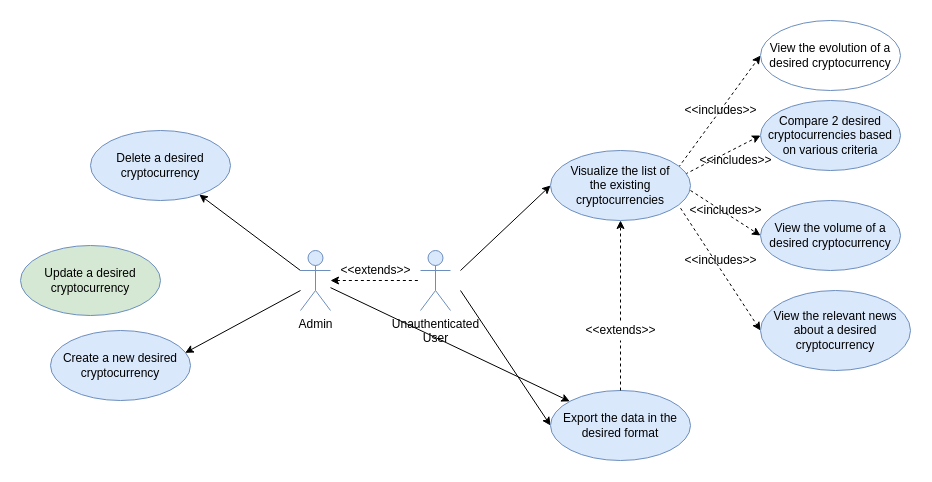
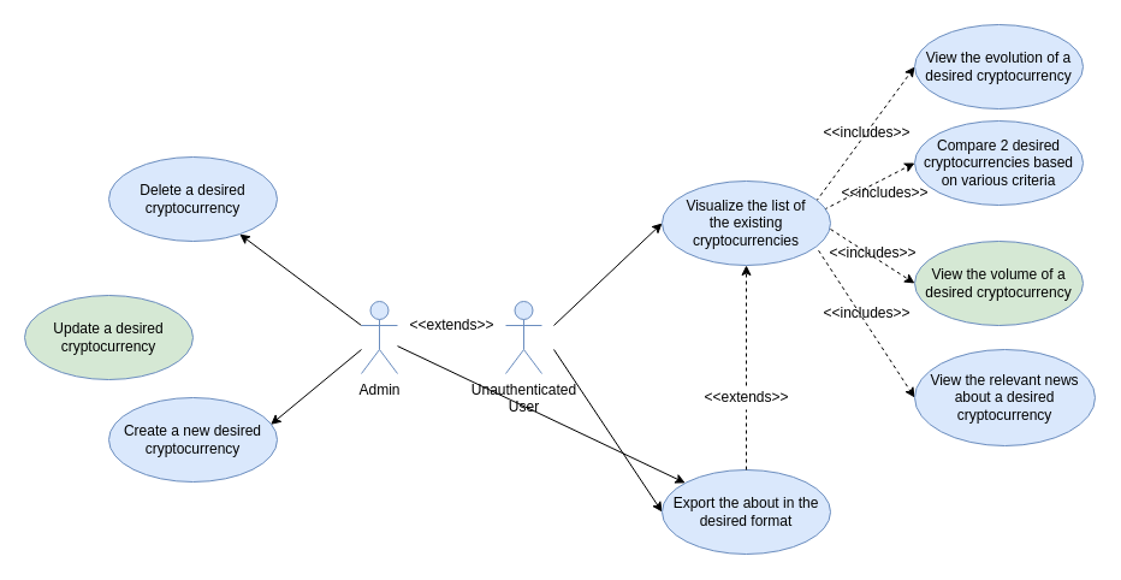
- <mxCell id="14" value="View the evolution of a desired cryptocurrency" style="ellipse;whiteSpace=wrap;html=1;fillColor=#ffffff;strokeColor=#6c8ebf;" parent="1" vertex="1"><mxGeometry x="760" y="20" width="140" height="70" as="geometry" /></mxCell>
+ <mxCell id="14" value="View the evolution of a desired cryptocurrency" style="ellipse;whiteSpace=wrap;html=1;fillColor=#dae8fc;strokeColor=#6c8ebf;" parent="1" vertex="1"><mxGeometry x="760" y="20" width="140" height="70" as="geometry" /></mxCell>
- <mxCell id="12" value="View the volume of a desired cryptocurrency" style="ellipse;whiteSpace=wrap;html=1;fillColor=#dae8fc;strokeColor=#6c8ebf;" parent="1" vertex="1"><mxGeometry x="760" y="200" width="140" height="70" as="geometry" /></mxCell>
+ <mxCell id="12" value="View the volume of a desired cryptocurrency" style="ellipse;whiteSpace=wrap;html=1;fillColor=#d5e8d4;strokeColor=#6c8ebf;" parent="1" vertex="1"><mxGeometry x="760" y="200" width="140" height="70" as="geometry" /></mxCell>
- <mxCell id="25" style="edgeStyle=none;rounded=0;orthogonalLoop=1;jettySize=auto;html=1;dashed=1;startArrow=classic;startFill=1;endArrow=none;endFill=0;" edge="1" parent="1" source="29" target="4"><mxGeometry relative="1" as="geometry" /></mxCell>
- <mxCell id="22" value="Create a new desired cryptocurrency" style="ellipse;whiteSpace=wrap;html=1;fillColor=#dae8fc;strokeColor=#6c8ebf;" vertex="1" parent="1"><mxGeometry x="50" y="330" width="140" height="70" as="geometry" /></mxCell>
+ <mxCell id="22" value="Create a new desired cryptocurrency" style="ellipse;whiteSpace=wrap;html=1;fillColor=#dae8fc;strokeColor=#6c8ebf;" vertex="1" parent="1"><mxGeometry x="90" y="330" width="140" height="70" as="geometry" /></mxCell>
- <mxCell id="11" value="Export the data in the desired format" style="ellipse;whiteSpace=wrap;html=1;fillColor=#dae8fc;strokeColor=#6c8ebf;" parent="1" vertex="1"><mxGeometry x="550" y="390" width="140" height="70" as="geometry" /></mxCell>
+ <mxCell id="11" value="Export the about in the desired format" style="ellipse;whiteSpace=wrap;html=1;fillColor=#dae8fc;strokeColor=#6c8ebf;" parent="1" vertex="1"><mxGeometry x="550" y="390" width="140" height="70" as="geometry" /></mxCell>
